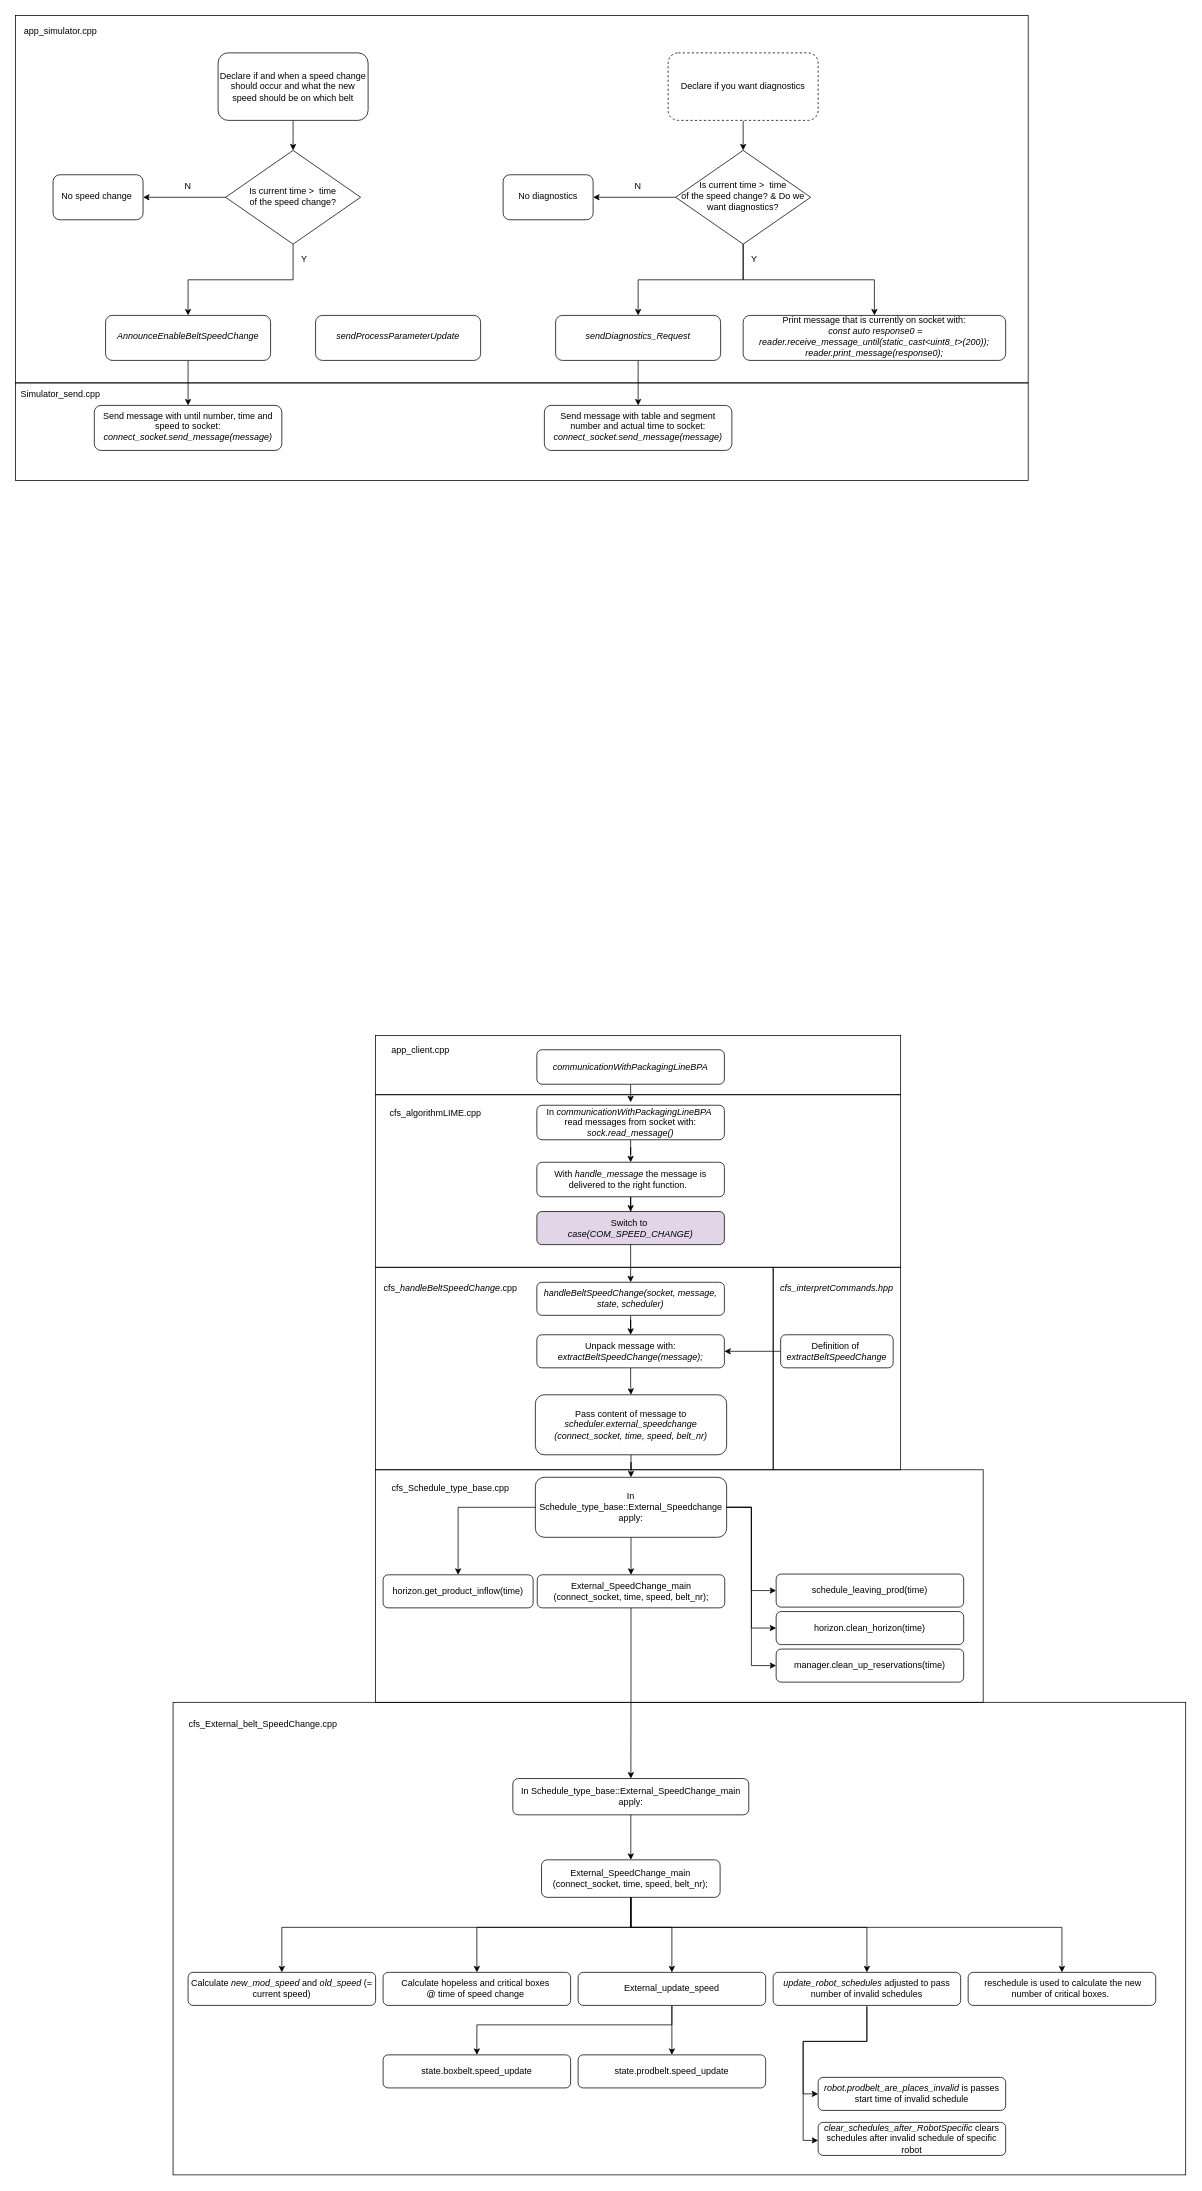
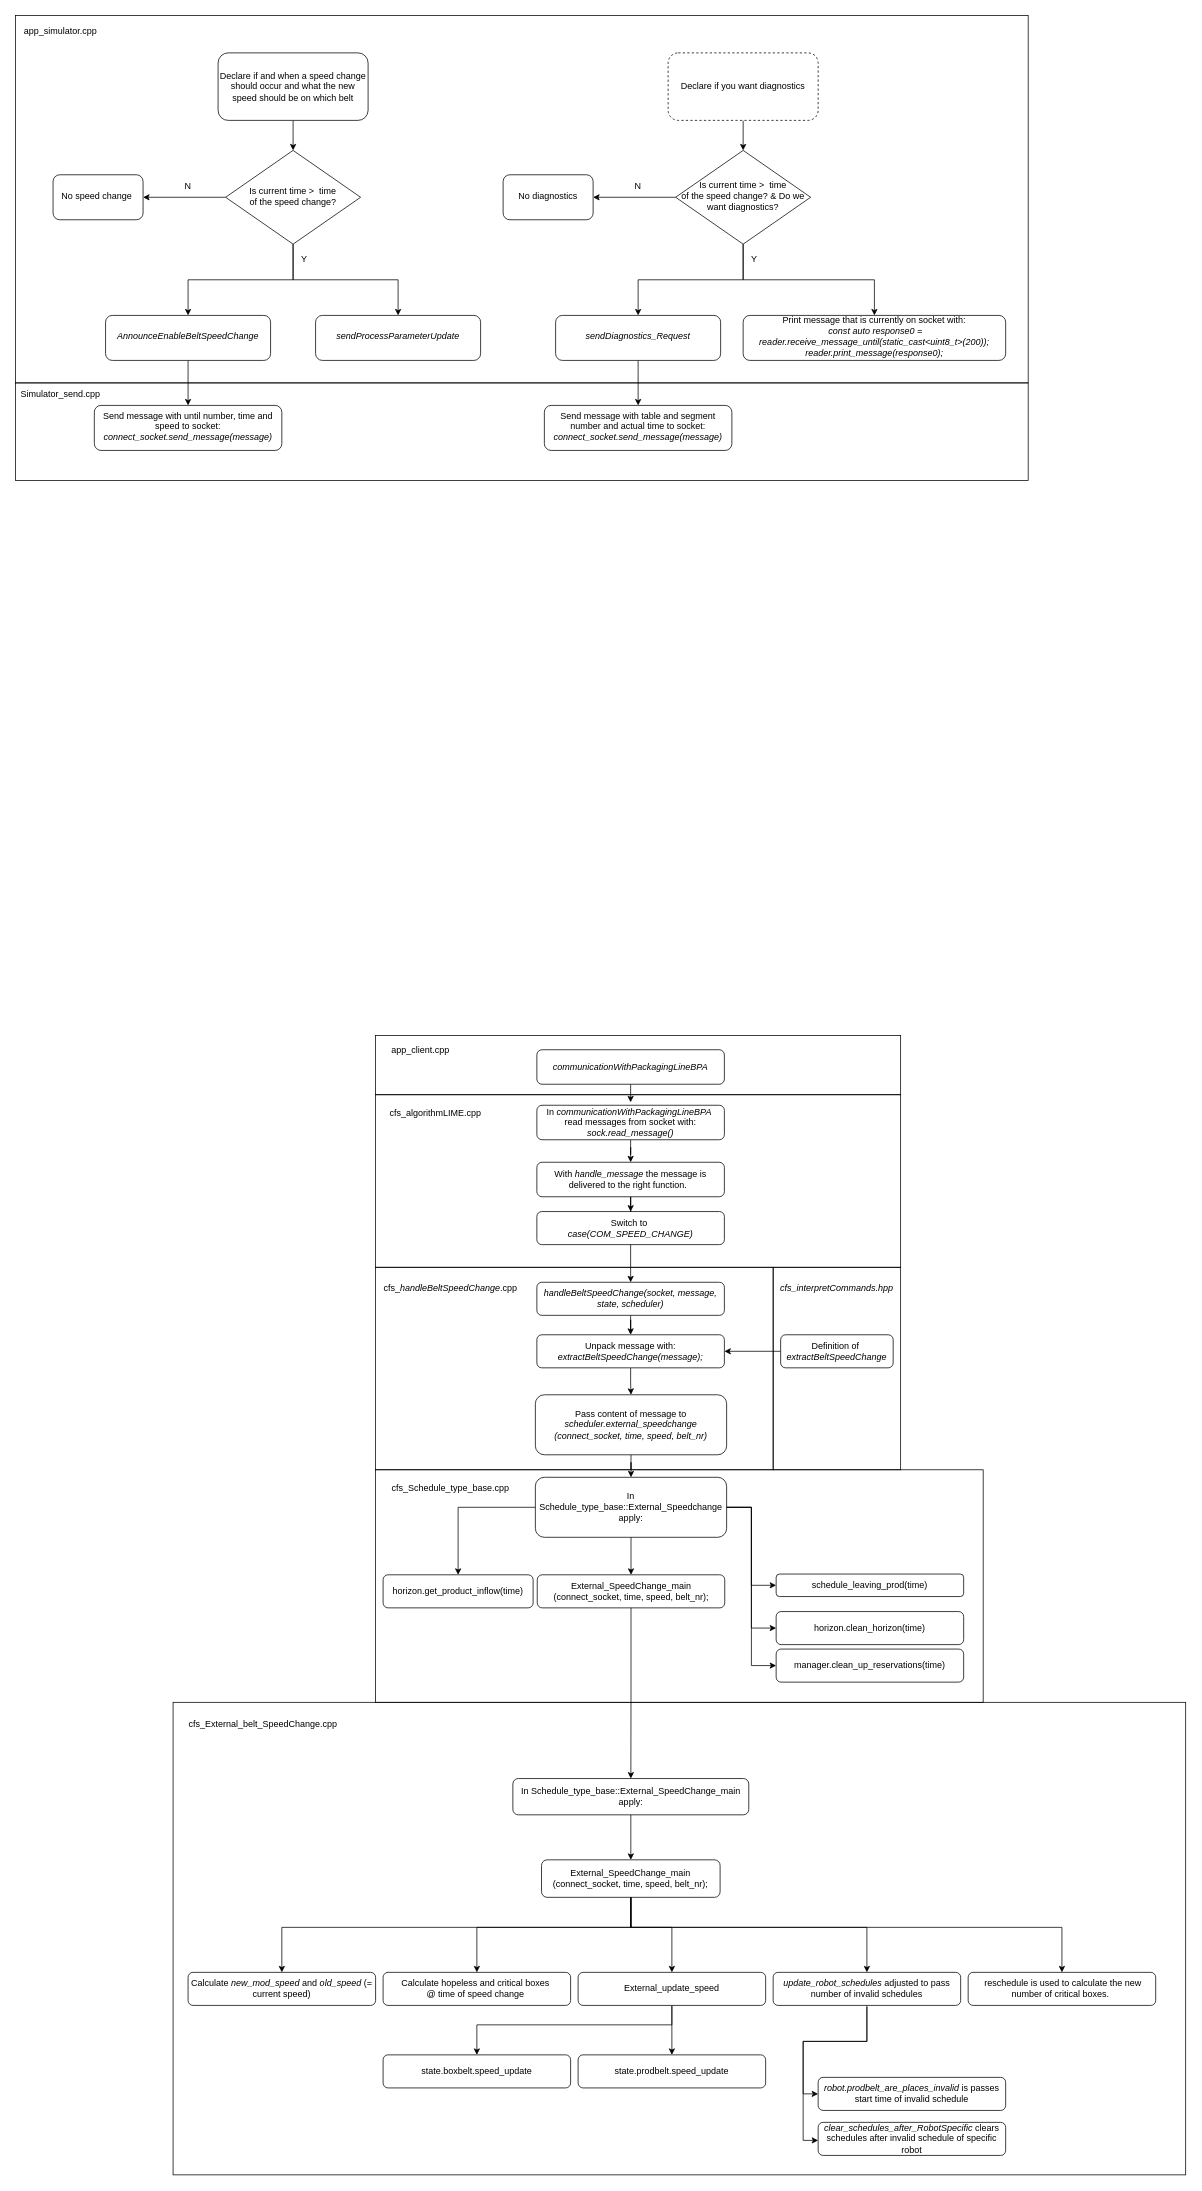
+ <mxCell id="16" style="edgeStyle=orthogonalEdgeStyle;rounded=0;orthogonalLoop=1;jettySize=auto;html=1;" parent="1" source="17" target="21" edge="1"><mxGeometry relative="1" as="geometry" /></mxCell>
- <mxCell id="3" value="Switch to&amp;nbsp;&lt;br&gt;&amp;nbsp;&lt;i&gt;case(COM_SPEED_CHANGE)&lt;/i&gt;&amp;nbsp;" style="rounded=1;whiteSpace=wrap;html=1;fontSize=12;glass=0;strokeWidth=1;shadow=0;fillColor=#e1d5e7;" parent="2" vertex="1"><mxGeometry x="215" y="155.729" width="250" height="44.083" as="geometry" /></mxCell>
+ <mxCell id="3" value="Switch to&amp;nbsp;&lt;br&gt;&amp;nbsp;&lt;i&gt;case(COM_SPEED_CHANGE)&lt;/i&gt;&amp;nbsp;" style="rounded=1;whiteSpace=wrap;html=1;fontSize=12;glass=0;strokeWidth=1;shadow=0;" parent="2" vertex="1"><mxGeometry x="215" y="155.729" width="250" height="44.083" as="geometry" /></mxCell>
- <mxCell id="53" value="schedule_leaving_prod(time)" style="rounded=1;whiteSpace=wrap;html=1;fontSize=12;glass=0;strokeWidth=1;shadow=0;" parent="1" vertex="1"><mxGeometry x="1034" y="2097.999" width="250" height="44.083" as="geometry" /></mxCell>
+ <mxCell id="53" value="schedule_leaving_prod(time)" style="rounded=1;whiteSpace=wrap;html=1;fontSize=12;glass=0;strokeWidth=1;shadow=0;" parent="1" vertex="1"><mxGeometry x="1034" y="2097.999" width="250" height="30" as="geometry" /></mxCell>
